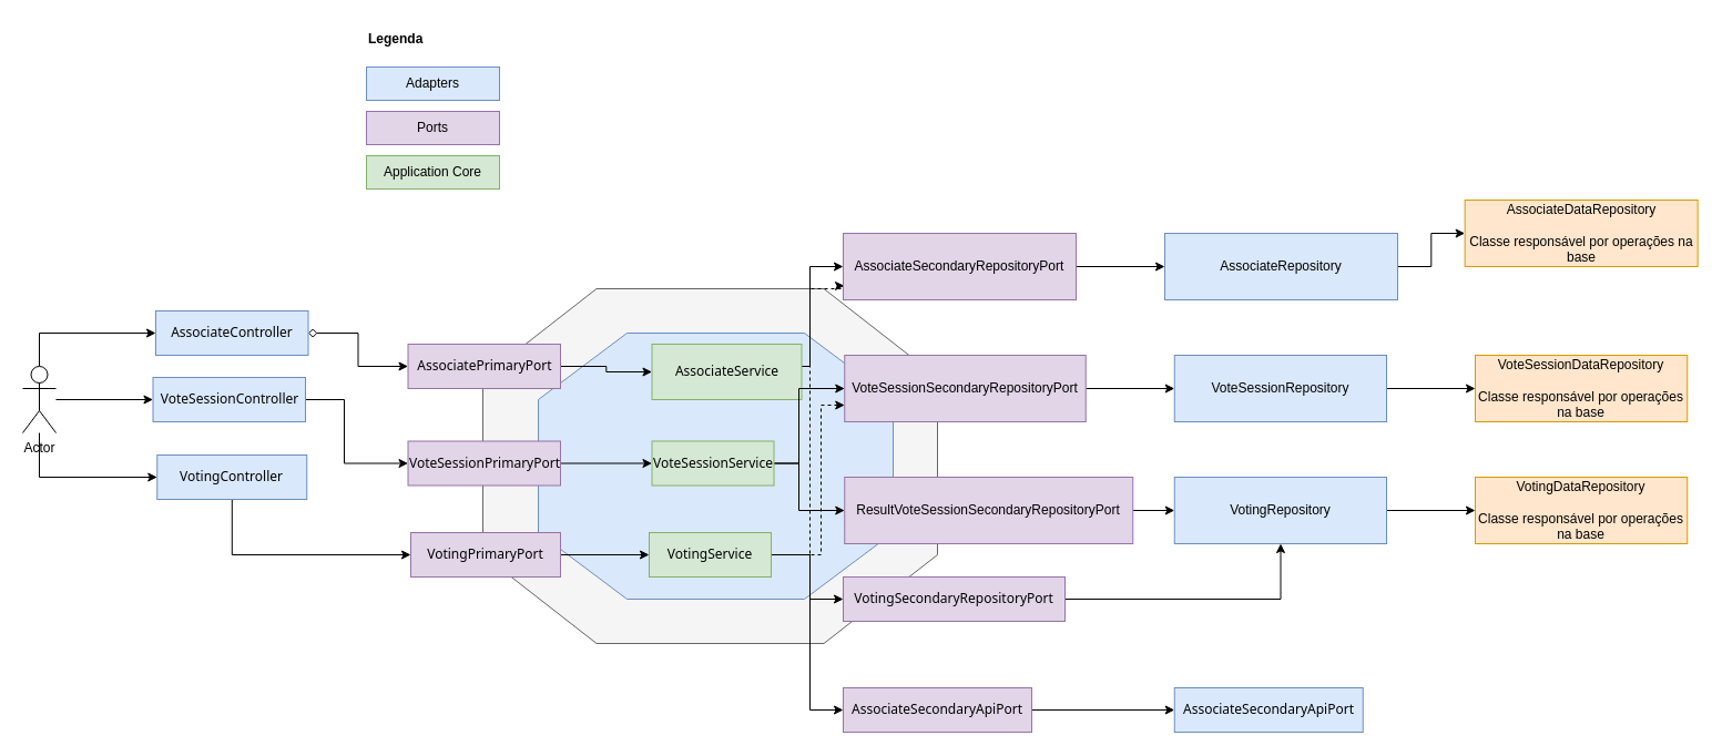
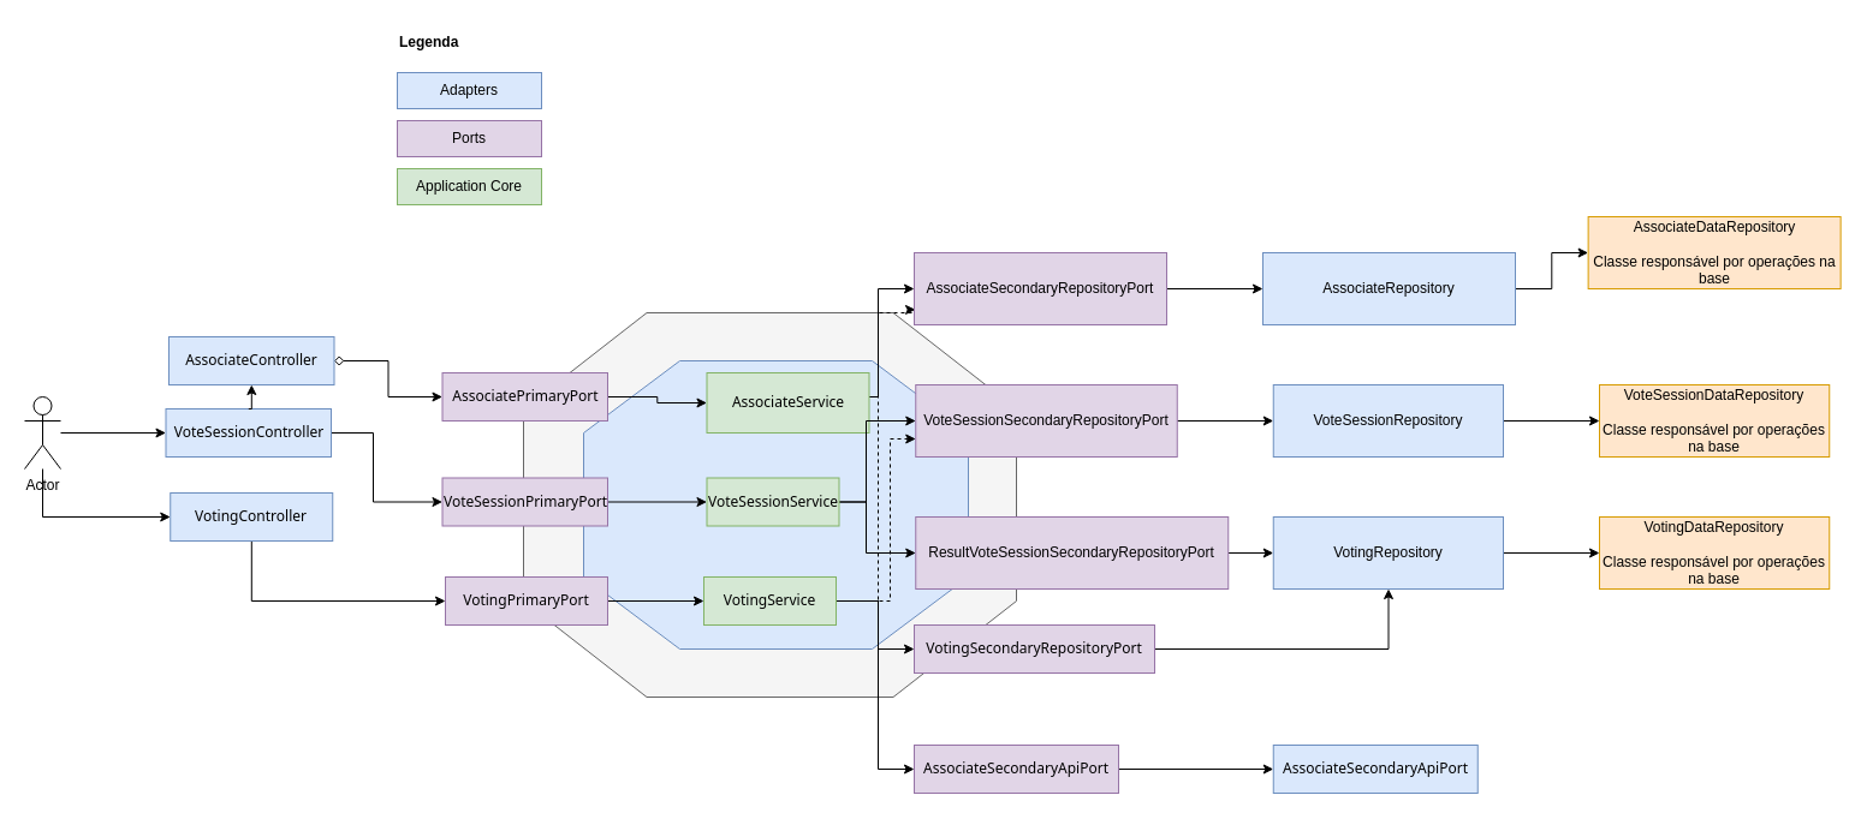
- <mxCell id="37" style="edgeStyle=orthogonalEdgeStyle;rounded=0;orthogonalLoop=1;jettySize=auto;html=1;fontColor=#000000;startArrow=classic;startFill=1;endArrow=none;endFill=0;" edge="1" parent="1" source="38" target="39"><mxGeometry relative="1" as="geometry" /></mxCell>
+ <mxCell id="37" style="edgeStyle=orthogonalEdgeStyle;rounded=0;orthogonalLoop=1;jettySize=auto;html=1;fontColor=#000000;startArrow=classic;startFill=1;endArrow=none;endFill=0;" edge="1" parent="1" source="38" target="36"><mxGeometry relative="1" as="geometry" /></mxCell>
